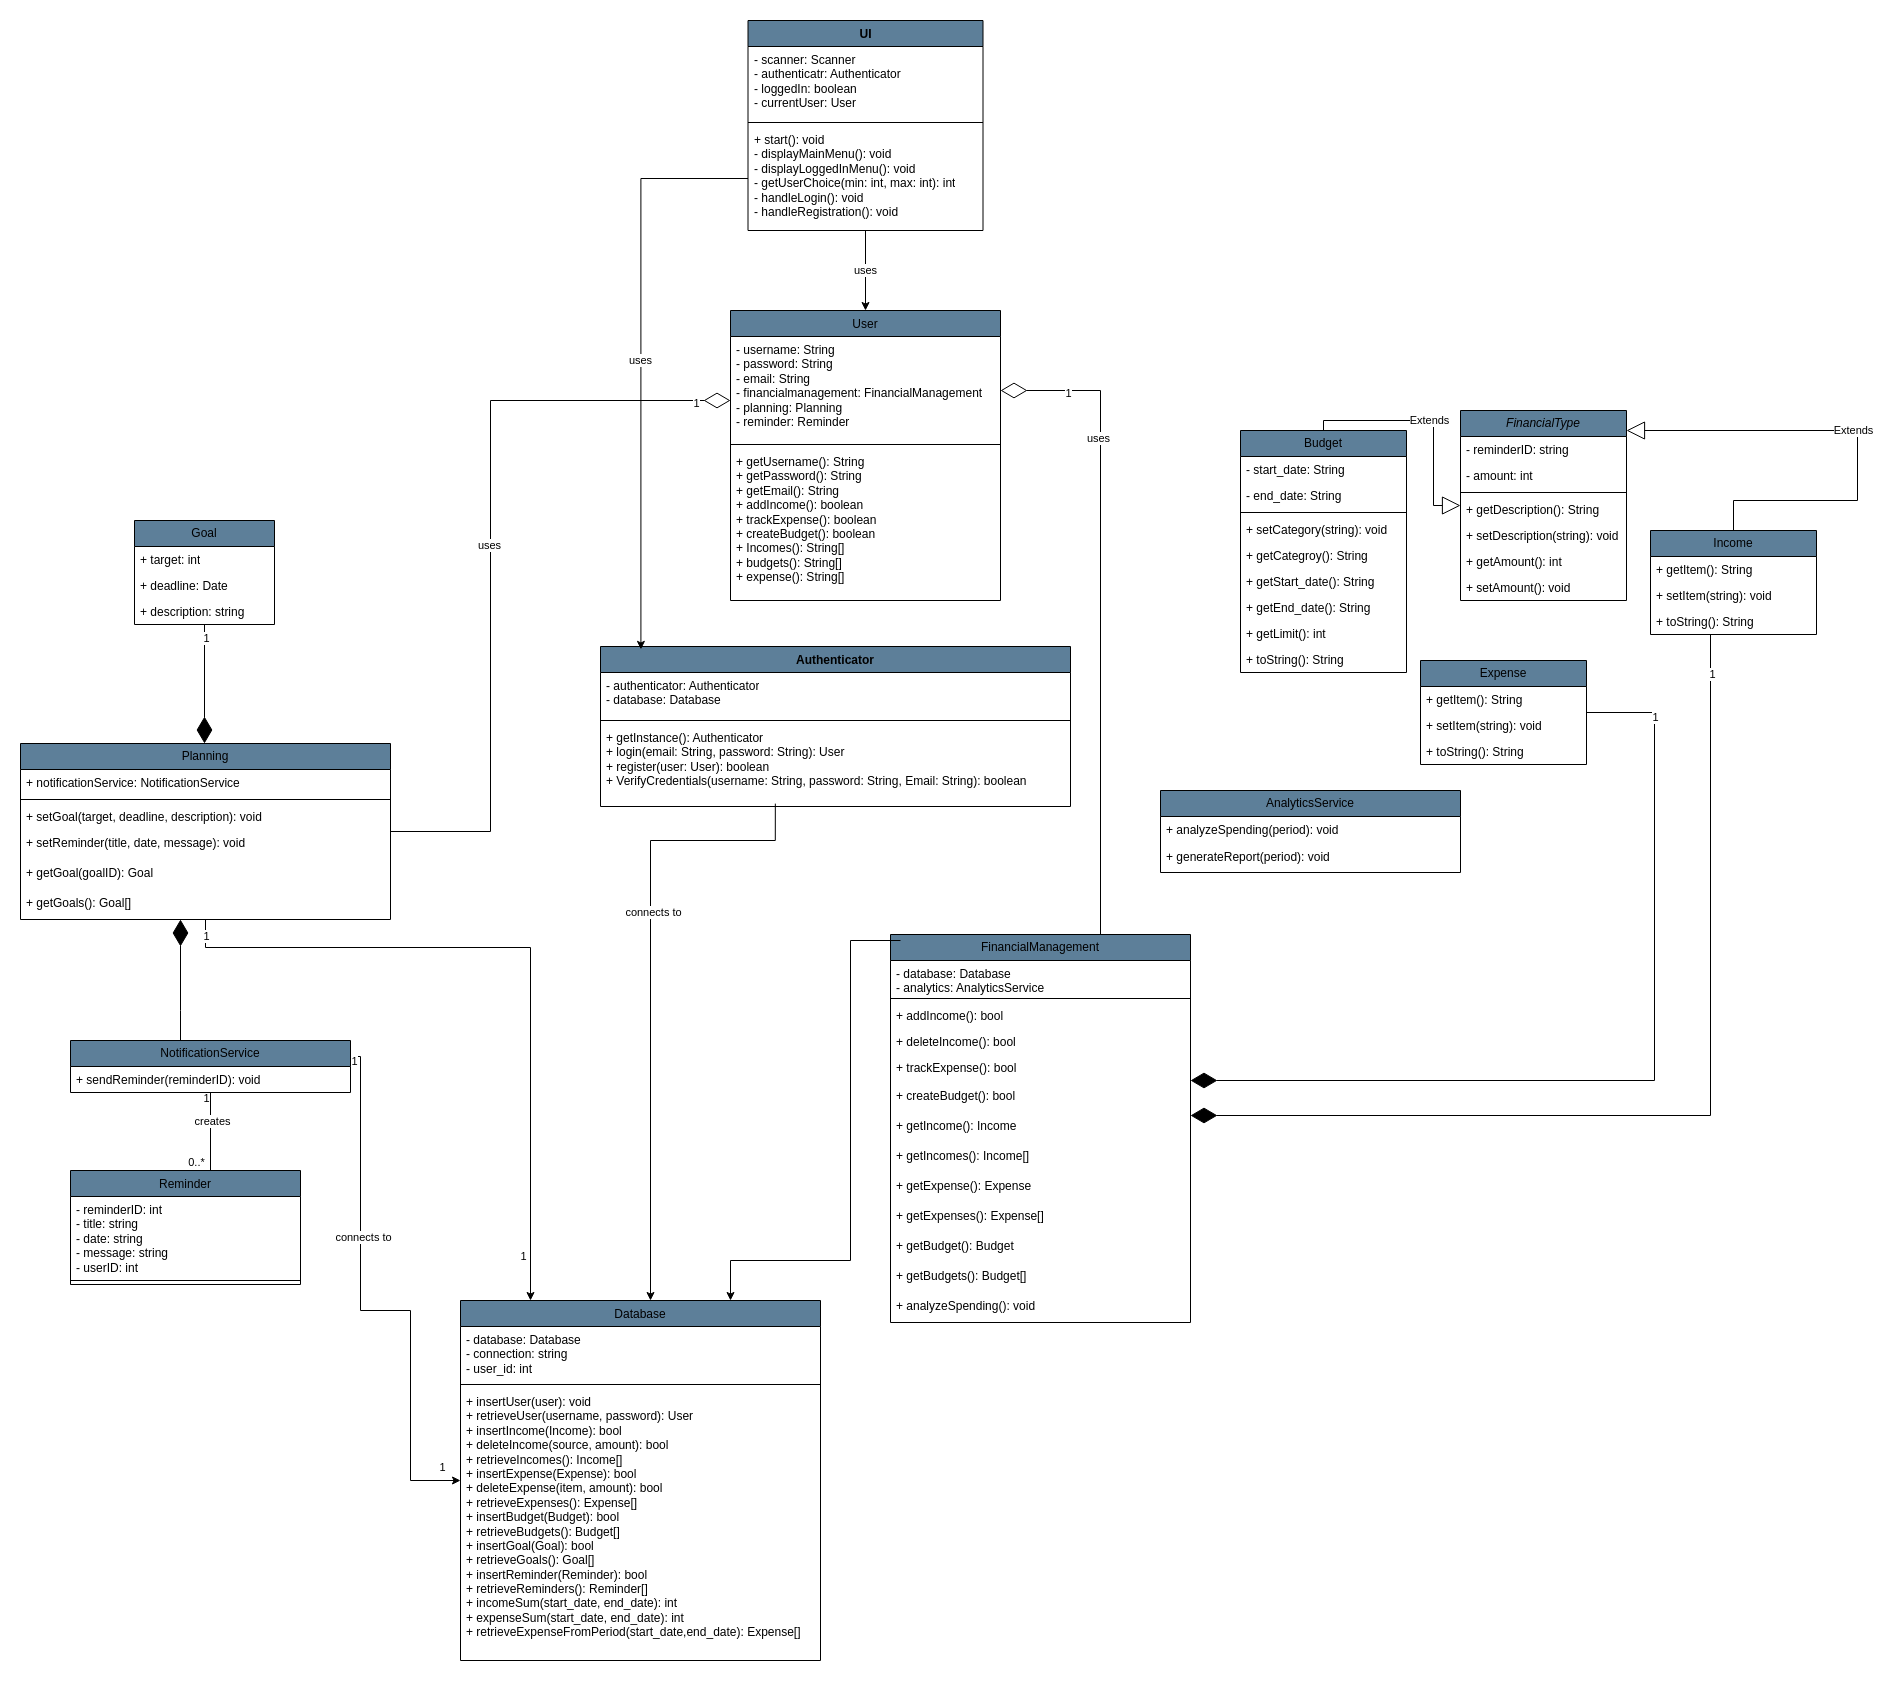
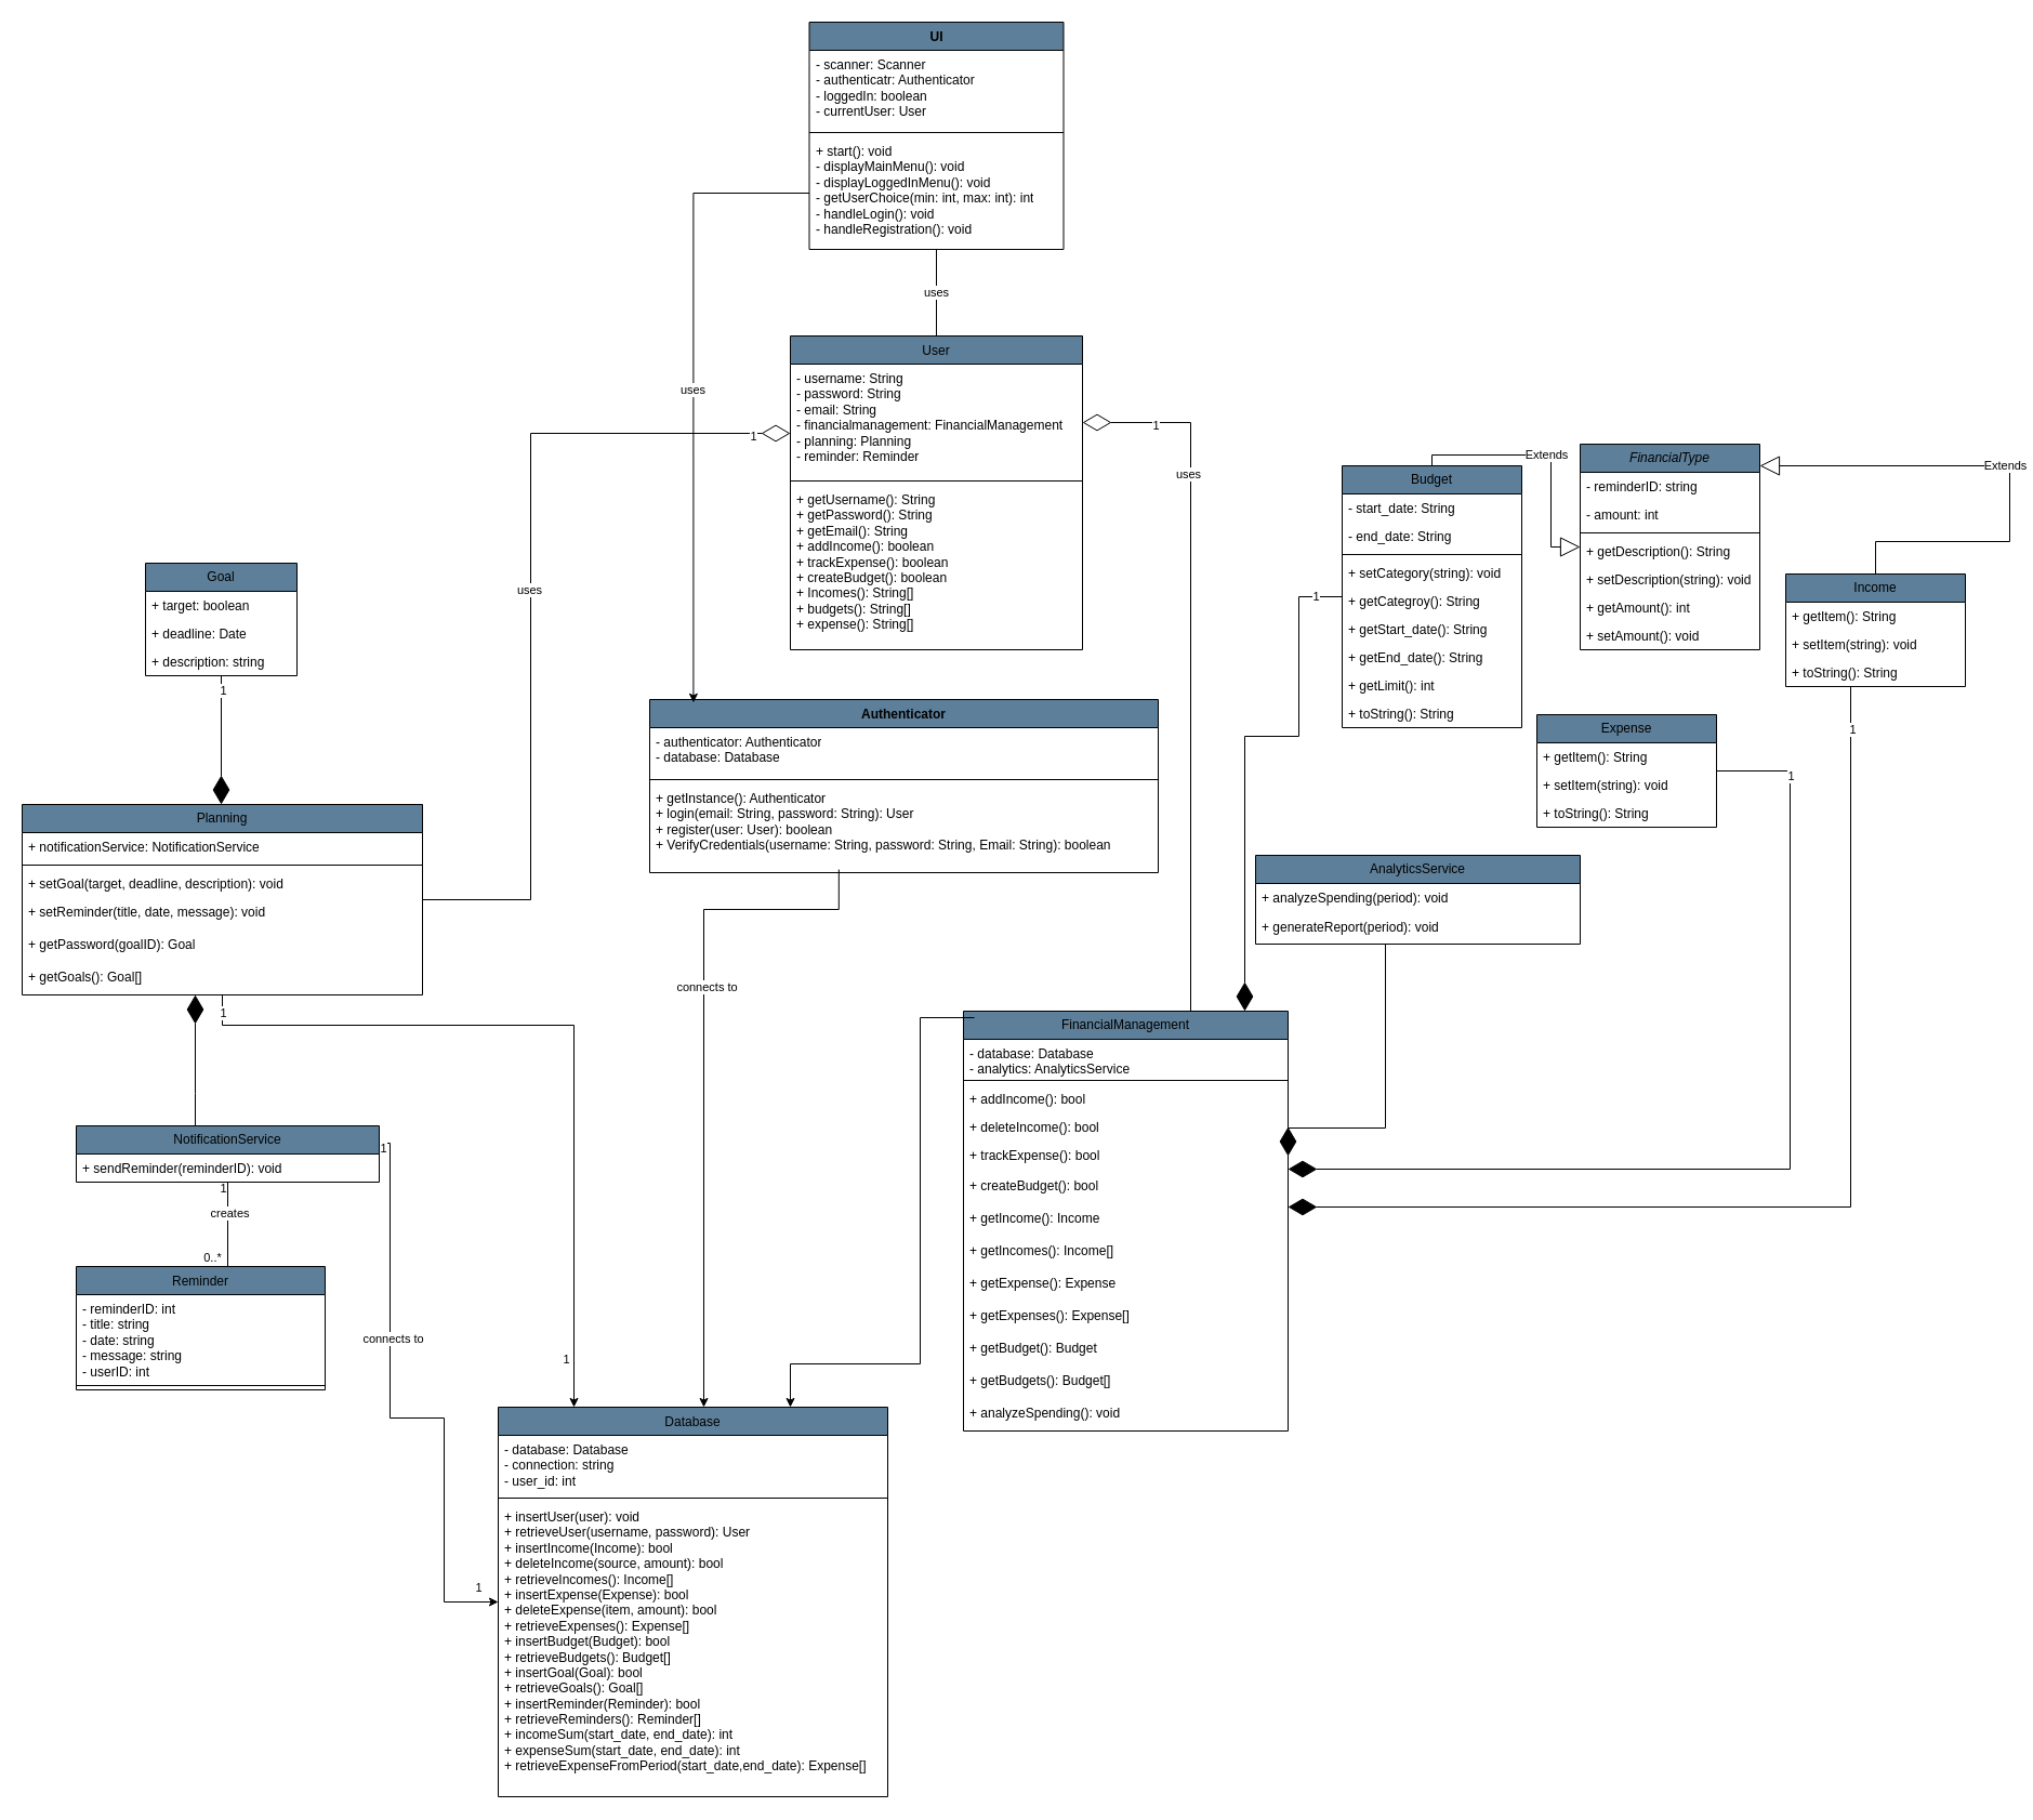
- <mxCell id="105" value="uses" style="edgeStyle=orthogonalEdgeStyle;rounded=0;orthogonalLoop=1;jettySize=auto;html=1;exitX=0.5;exitY=1;exitDx=0;exitDy=0;" parent="1" source="106" target="90" edge="1"><mxGeometry relative="1" as="geometry" /></mxCell>
+ <mxCell id="105" value="uses" style="edgeStyle=orthogonalEdgeStyle;rounded=0;orthogonalLoop=1;jettySize=auto;html=1;exitX=0.5;exitY=1;exitDx=0;exitDy=0;endArrow=none;" parent="1" source="106" target="90" edge="1"><mxGeometry relative="1" as="geometry" /></mxCell>
- <mxCell id="79" value="+ target: int" style="text;strokeColor=none;fillColor=none;align=left;verticalAlign=top;spacingLeft=4;spacingRight=4;overflow=hidden;rotatable=0;points=[[0,0.5],[1,0.5]];portConstraint=eastwest;whiteSpace=wrap;html=1;" parent="78" vertex="1"><mxGeometry y="26" width="140" height="26" as="geometry" /></mxCell>
+ <mxCell id="79" value="+ target: boolean" style="text;strokeColor=none;fillColor=none;align=left;verticalAlign=top;spacingLeft=4;spacingRight=4;overflow=hidden;rotatable=0;points=[[0,0.5],[1,0.5]];portConstraint=eastwest;whiteSpace=wrap;html=1;" parent="78" vertex="1"><mxGeometry y="26" width="140" height="26" as="geometry" /></mxCell>
+ <mxCell id="86" value="" style="endArrow=diamondThin;endFill=1;endSize=24;html=1;rounded=0;edgeStyle=orthogonalEdgeStyle;" parent="1" source="50" target="2" edge="1"><mxGeometry width="160" relative="1" as="geometry"><mxPoint x="1167" y="693" as="sourcePoint" /><mxPoint x="1067" y="800" as="targetPoint" /><Array as="points"><mxPoint x="1200" y="551" /><mxPoint x="1200" y="680" /><mxPoint x="1150" y="680" /></Array></mxGeometry></mxCell>
+ <mxCell id="87" value="1" style="edgeLabel;html=1;align=center;verticalAlign=middle;resizable=0;points=[];" parent="86" vertex="1" connectable="0"><mxGeometry x="-0.896" y="-1" relative="1" as="geometry"><mxPoint as="offset" /></mxGeometry></mxCell>
- <mxCell id="21" value="+ getGoal(goalID): Goal" style="text;strokeColor=none;fillColor=none;align=left;verticalAlign=top;spacingLeft=4;spacingRight=4;overflow=hidden;rotatable=0;points=[[0,0.5],[1,0.5]];portConstraint=eastwest;whiteSpace=wrap;html=1;" parent="16" vertex="1"><mxGeometry y="116" width="370" height="30" as="geometry" /></mxCell>
+ <mxCell id="21" value="+ getPassword(goalID): Goal" style="text;strokeColor=none;fillColor=none;align=left;verticalAlign=top;spacingLeft=4;spacingRight=4;overflow=hidden;rotatable=0;points=[[0,0.5],[1,0.5]];portConstraint=eastwest;whiteSpace=wrap;html=1;" parent="16" vertex="1"><mxGeometry y="116" width="370" height="30" as="geometry" /></mxCell>
+ <mxCell id="103" value="" style="endArrow=diamondThin;endFill=1;endSize=24;html=1;rounded=0;edgeStyle=orthogonalEdgeStyle;entryX=1;entryY=0.5;entryDx=0;entryDy=0;" parent="1" source="23" target="7" edge="1"><mxGeometry width="160" relative="1" as="geometry"><mxPoint x="1249.95" y="734.18" as="sourcePoint" /><mxPoint x="1200" y="1040" as="targetPoint" /><Array as="points"><mxPoint x="1280" y="859" /><mxPoint x="1280" y="1042" /><mxPoint x="1190" y="1042" /></Array></mxGeometry></mxCell>
